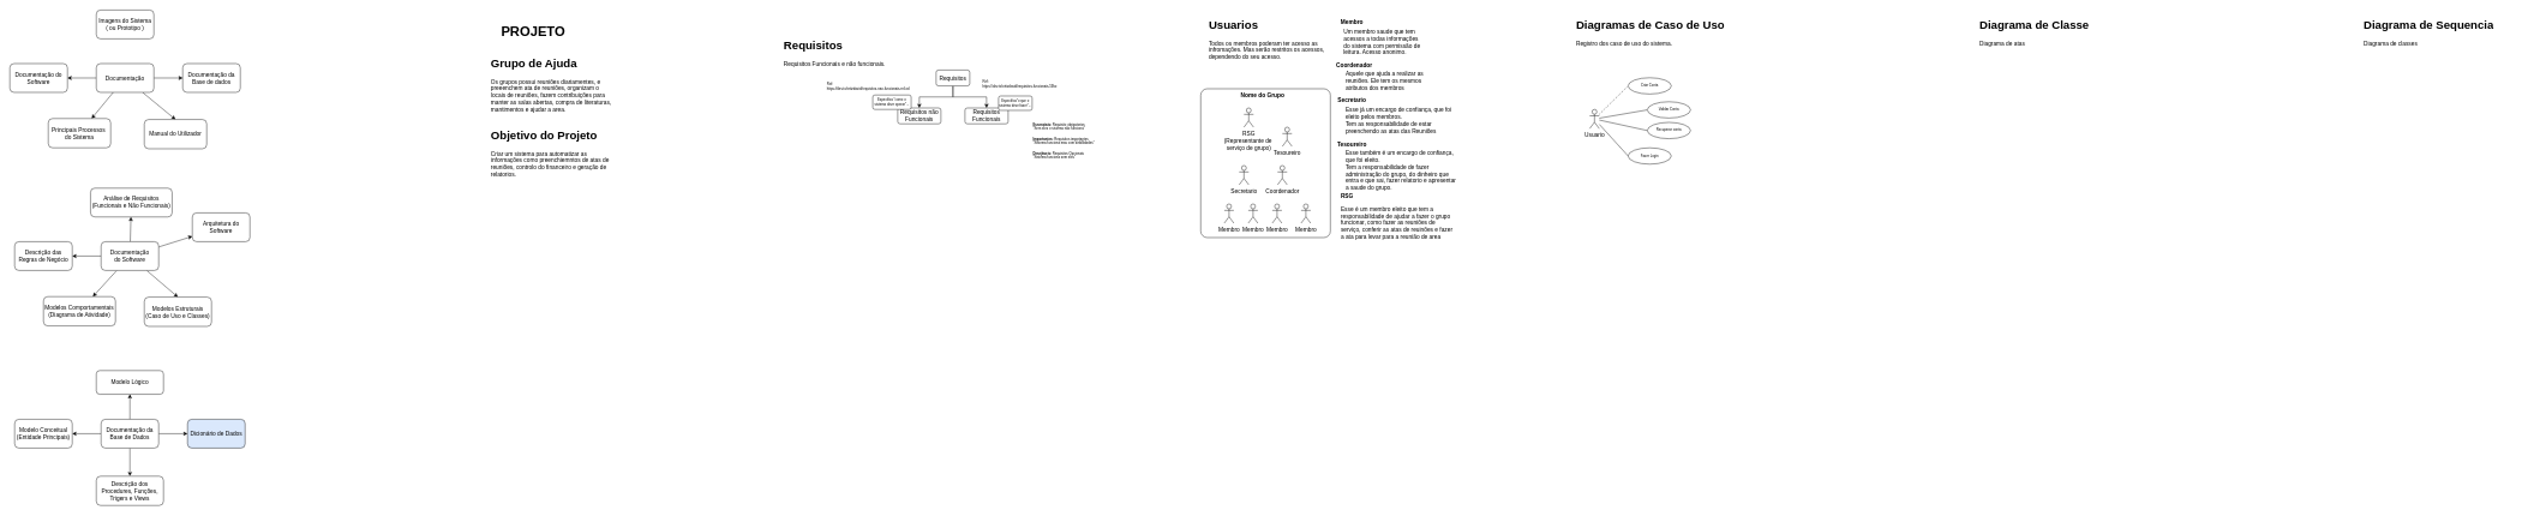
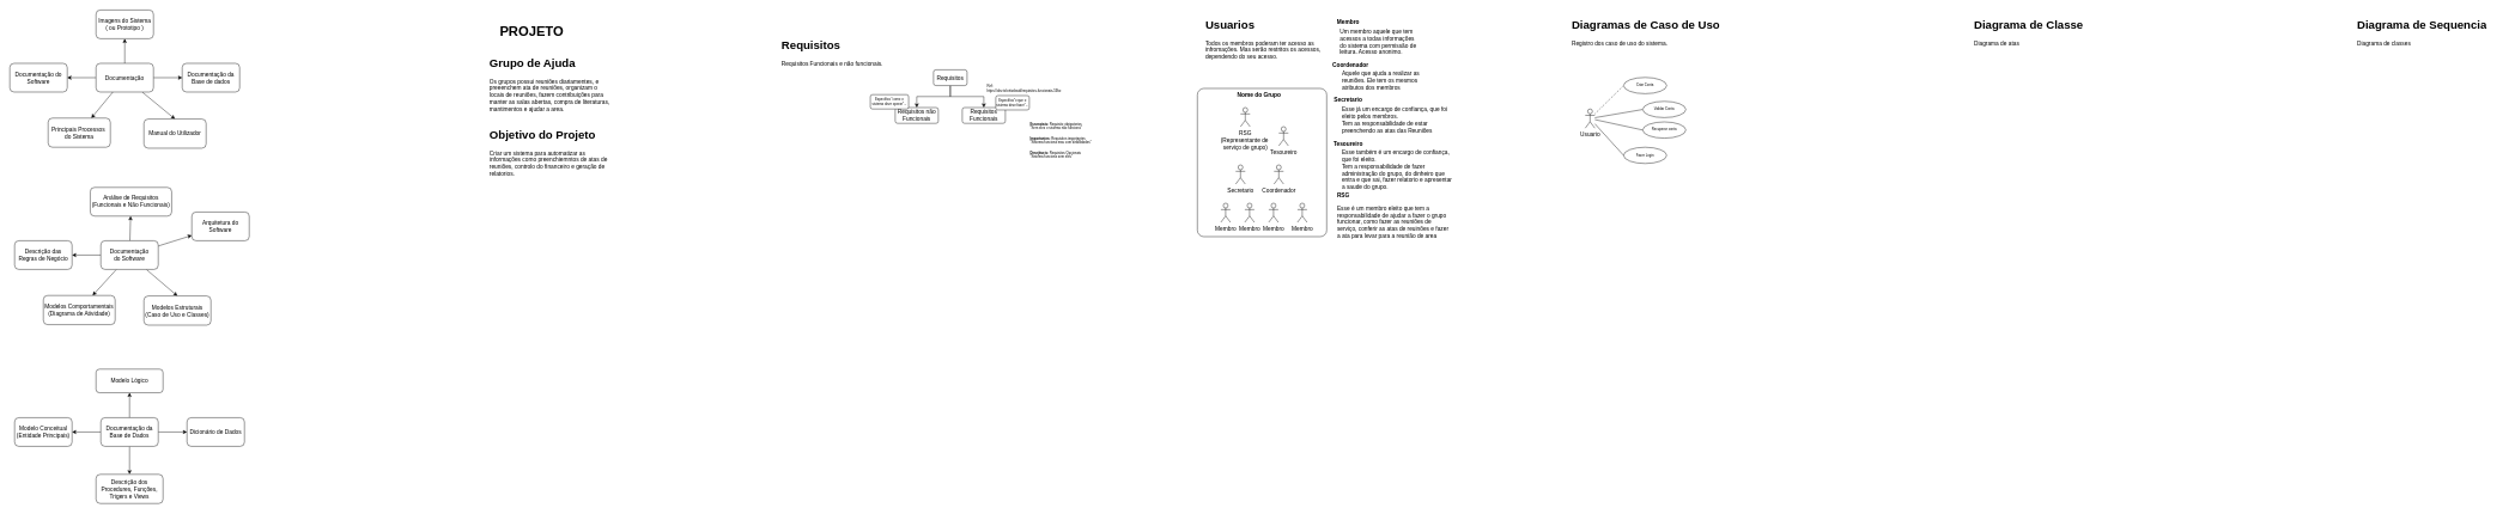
- <mxCell id="16" value="Um membro saude que tem acessos a todas informações do sistema com permissão de leitura. Acesso anonimo." style="text;html=1;align=left;verticalAlign=middle;whiteSpace=wrap;rounded=0;fontStyle=0" parent="1" vertex="1"><mxGeometry x="2796" y="57" width="170" height="60" as="geometry" /></mxCell>
+ <mxCell id="16" value="Um membro aquele que tem acessos a todas informações do sistema com permissão de leitura. Acesso anonimo." style="text;html=1;align=left;verticalAlign=middle;whiteSpace=wrap;rounded=0;fontStyle=0" parent="1" vertex="1"><mxGeometry x="2796" y="57" width="170" height="60" as="geometry" /></mxCell>
+ <mxCell id="51" style="rounded=0;orthogonalLoop=1;jettySize=auto;html=1;" edge="1" parent="1" source="56" target="57"><mxGeometry relative="1" as="geometry"><mxPoint x="260" y="91" as="targetPoint" /></mxGeometry></mxCell>
- <mxCell id="32" value="Ref:&lt;br&gt;https://dev.to/ortizdavid/requisitos-funcionais-59ko" style="text;html=1;strokeColor=none;fillColor=none;align=left;verticalAlign=middle;whiteSpace=wrap;rounded=0;fontSize=7;" vertex="1" parent="1"><mxGeometry x="2044" y="159" width="170" height="30" as="geometry" /></mxCell>
+ <mxCell id="32" value="Ref:&lt;br&gt;https://dev.to/ortizdavid/requisitos-funcionais-59ko" style="text;html=1;strokeColor=none;fillColor=none;align=left;verticalAlign=middle;whiteSpace=wrap;rounded=0;fontSize=7;" vertex="1" parent="1"><mxGeometry x="2059" y="169" width="170" height="30" as="geometry" /></mxCell>
- <mxCell id="46" value="Ref:&lt;br&gt;https://dev.to/ortizdavid/requisitos-nao-funcionais-rnf-od" style="text;html=1;strokeColor=none;fillColor=none;align=left;verticalAlign=middle;whiteSpace=wrap;rounded=0;fontSize=7;" vertex="1" parent="1"><mxGeometry x="1720" y="165" width="177" height="30" as="geometry" /></mxCell>
- <mxCell id="80" value="Dicionário de Dados" style="rounded=1;whiteSpace=wrap;html=1;fillColor=#dae8fc;" vertex="1" parent="1"><mxGeometry x="390" y="872.5" width="120" height="60" as="geometry" /></mxCell>
+ <mxCell id="80" value="Dicionário de Dados" style="rounded=1;whiteSpace=wrap;html=1;" vertex="1" parent="1"><mxGeometry x="390" y="872.5" width="120" height="60" as="geometry" /></mxCell>
